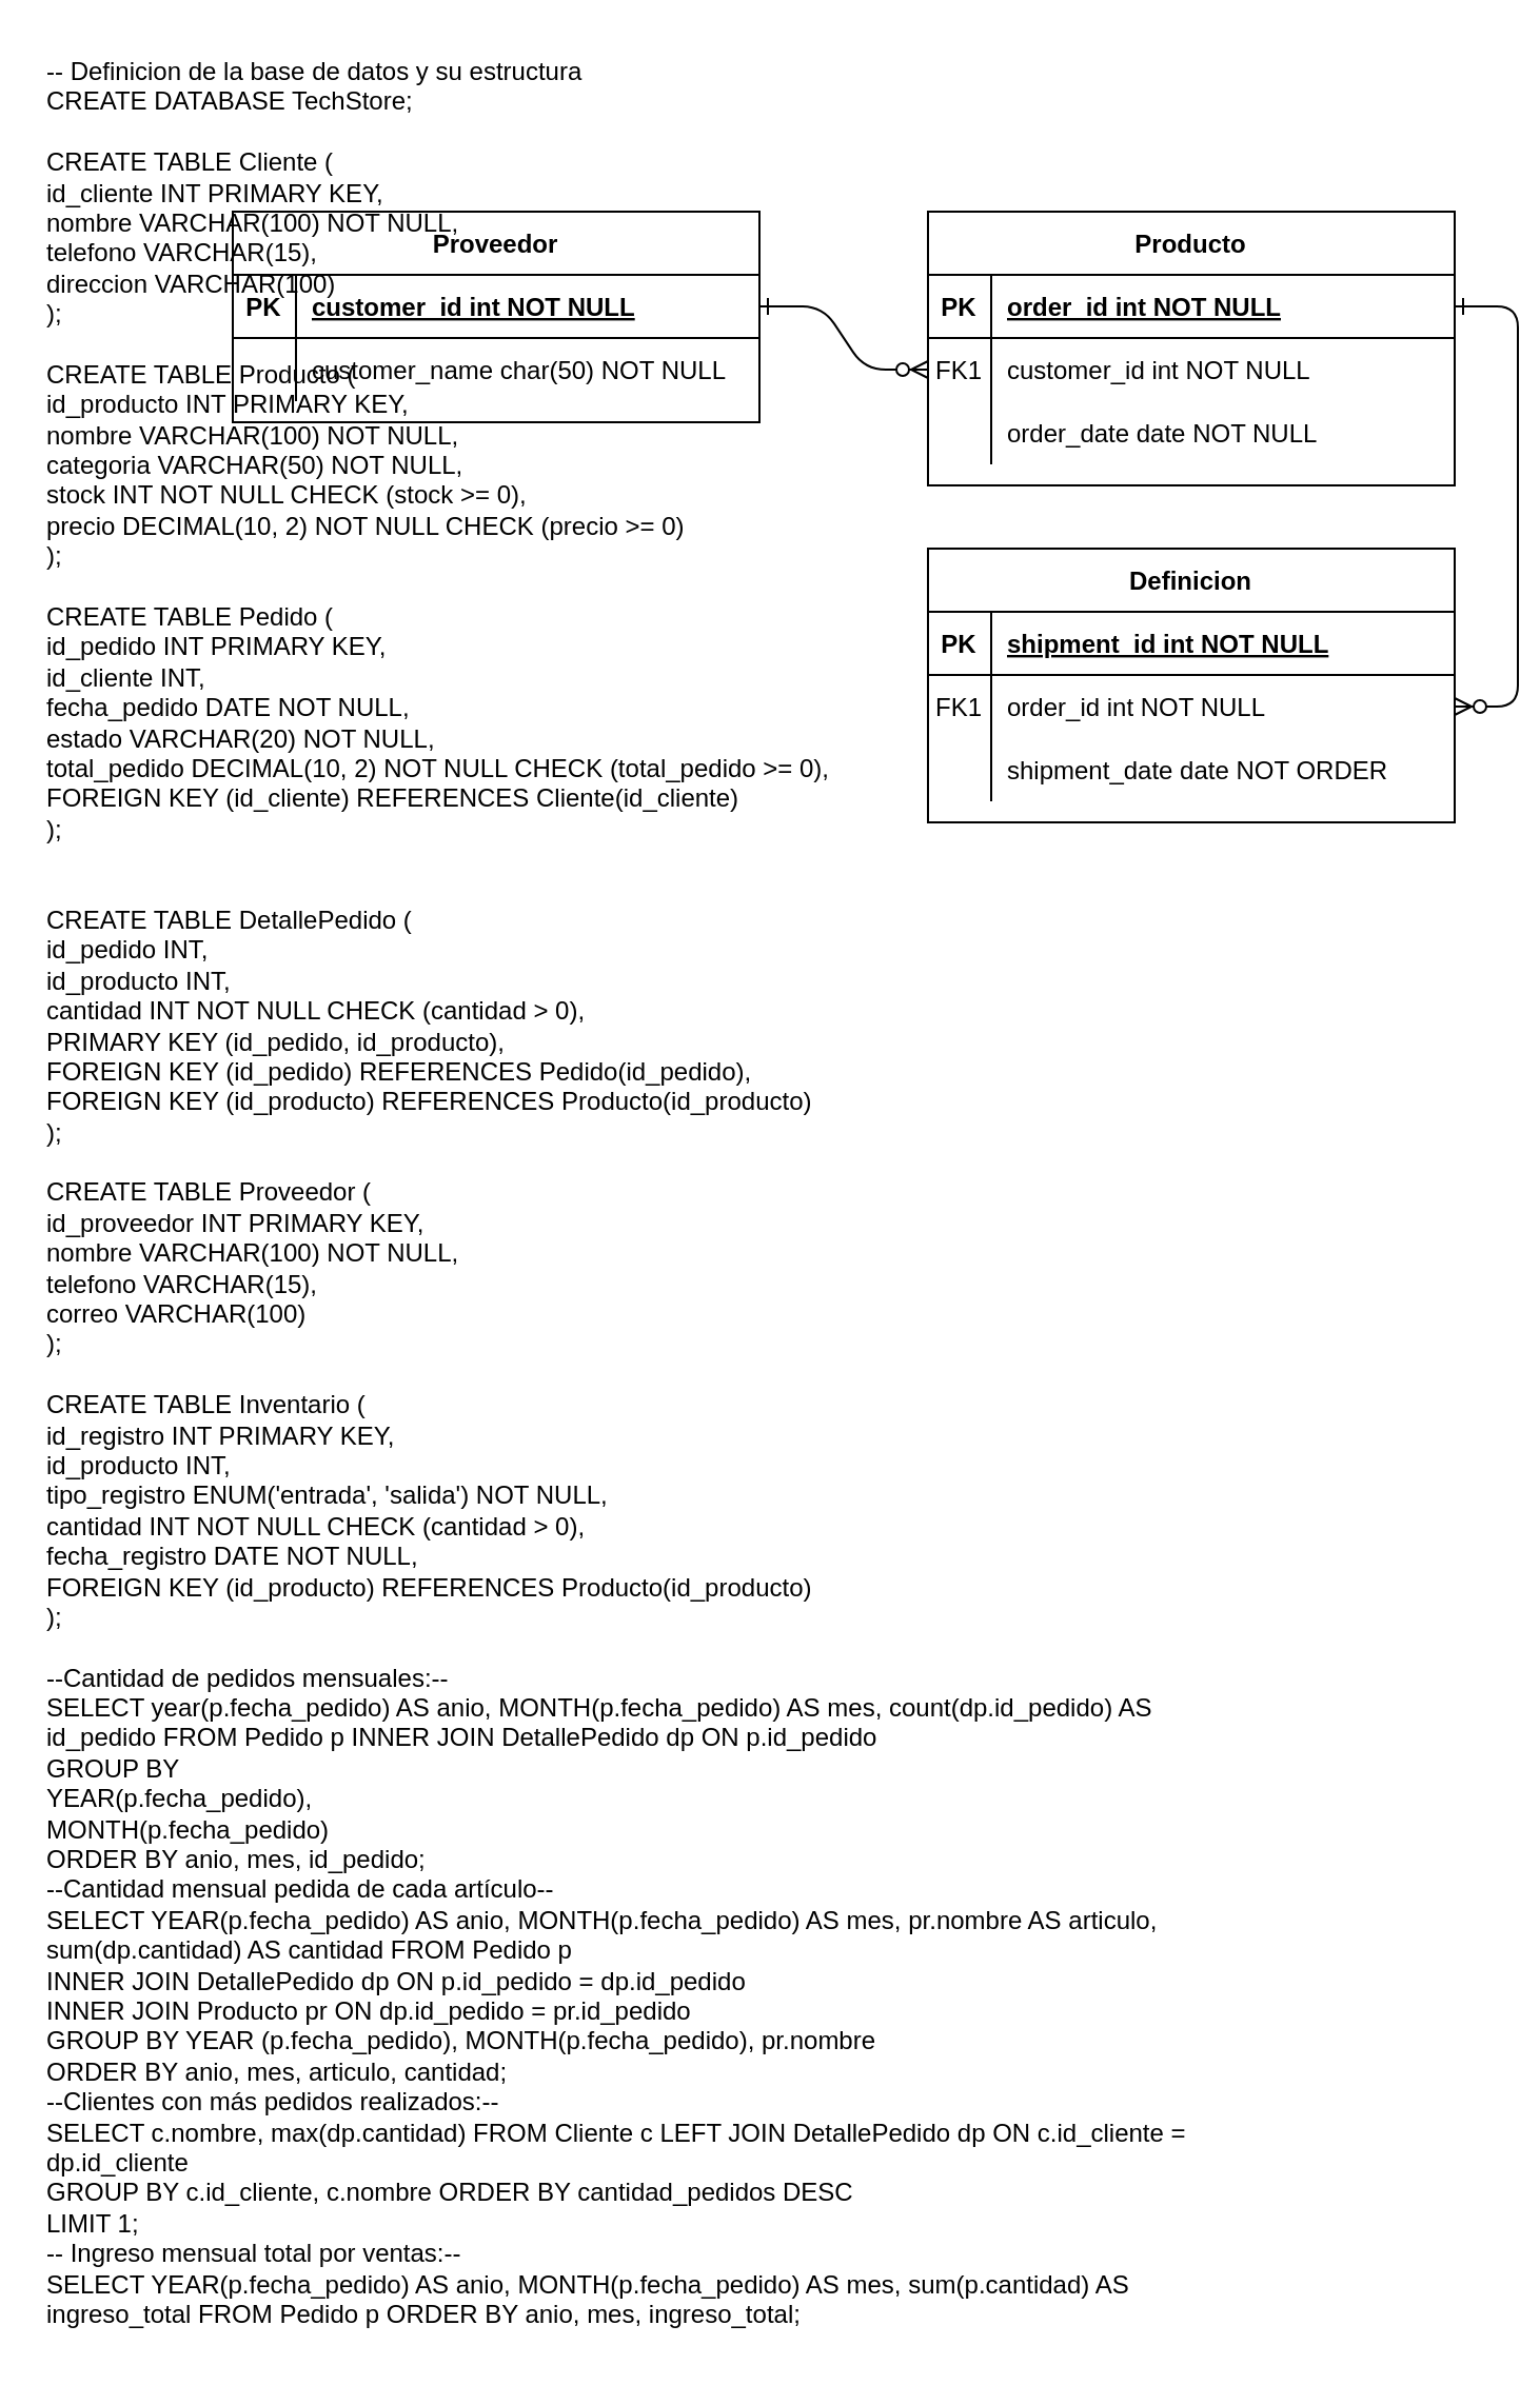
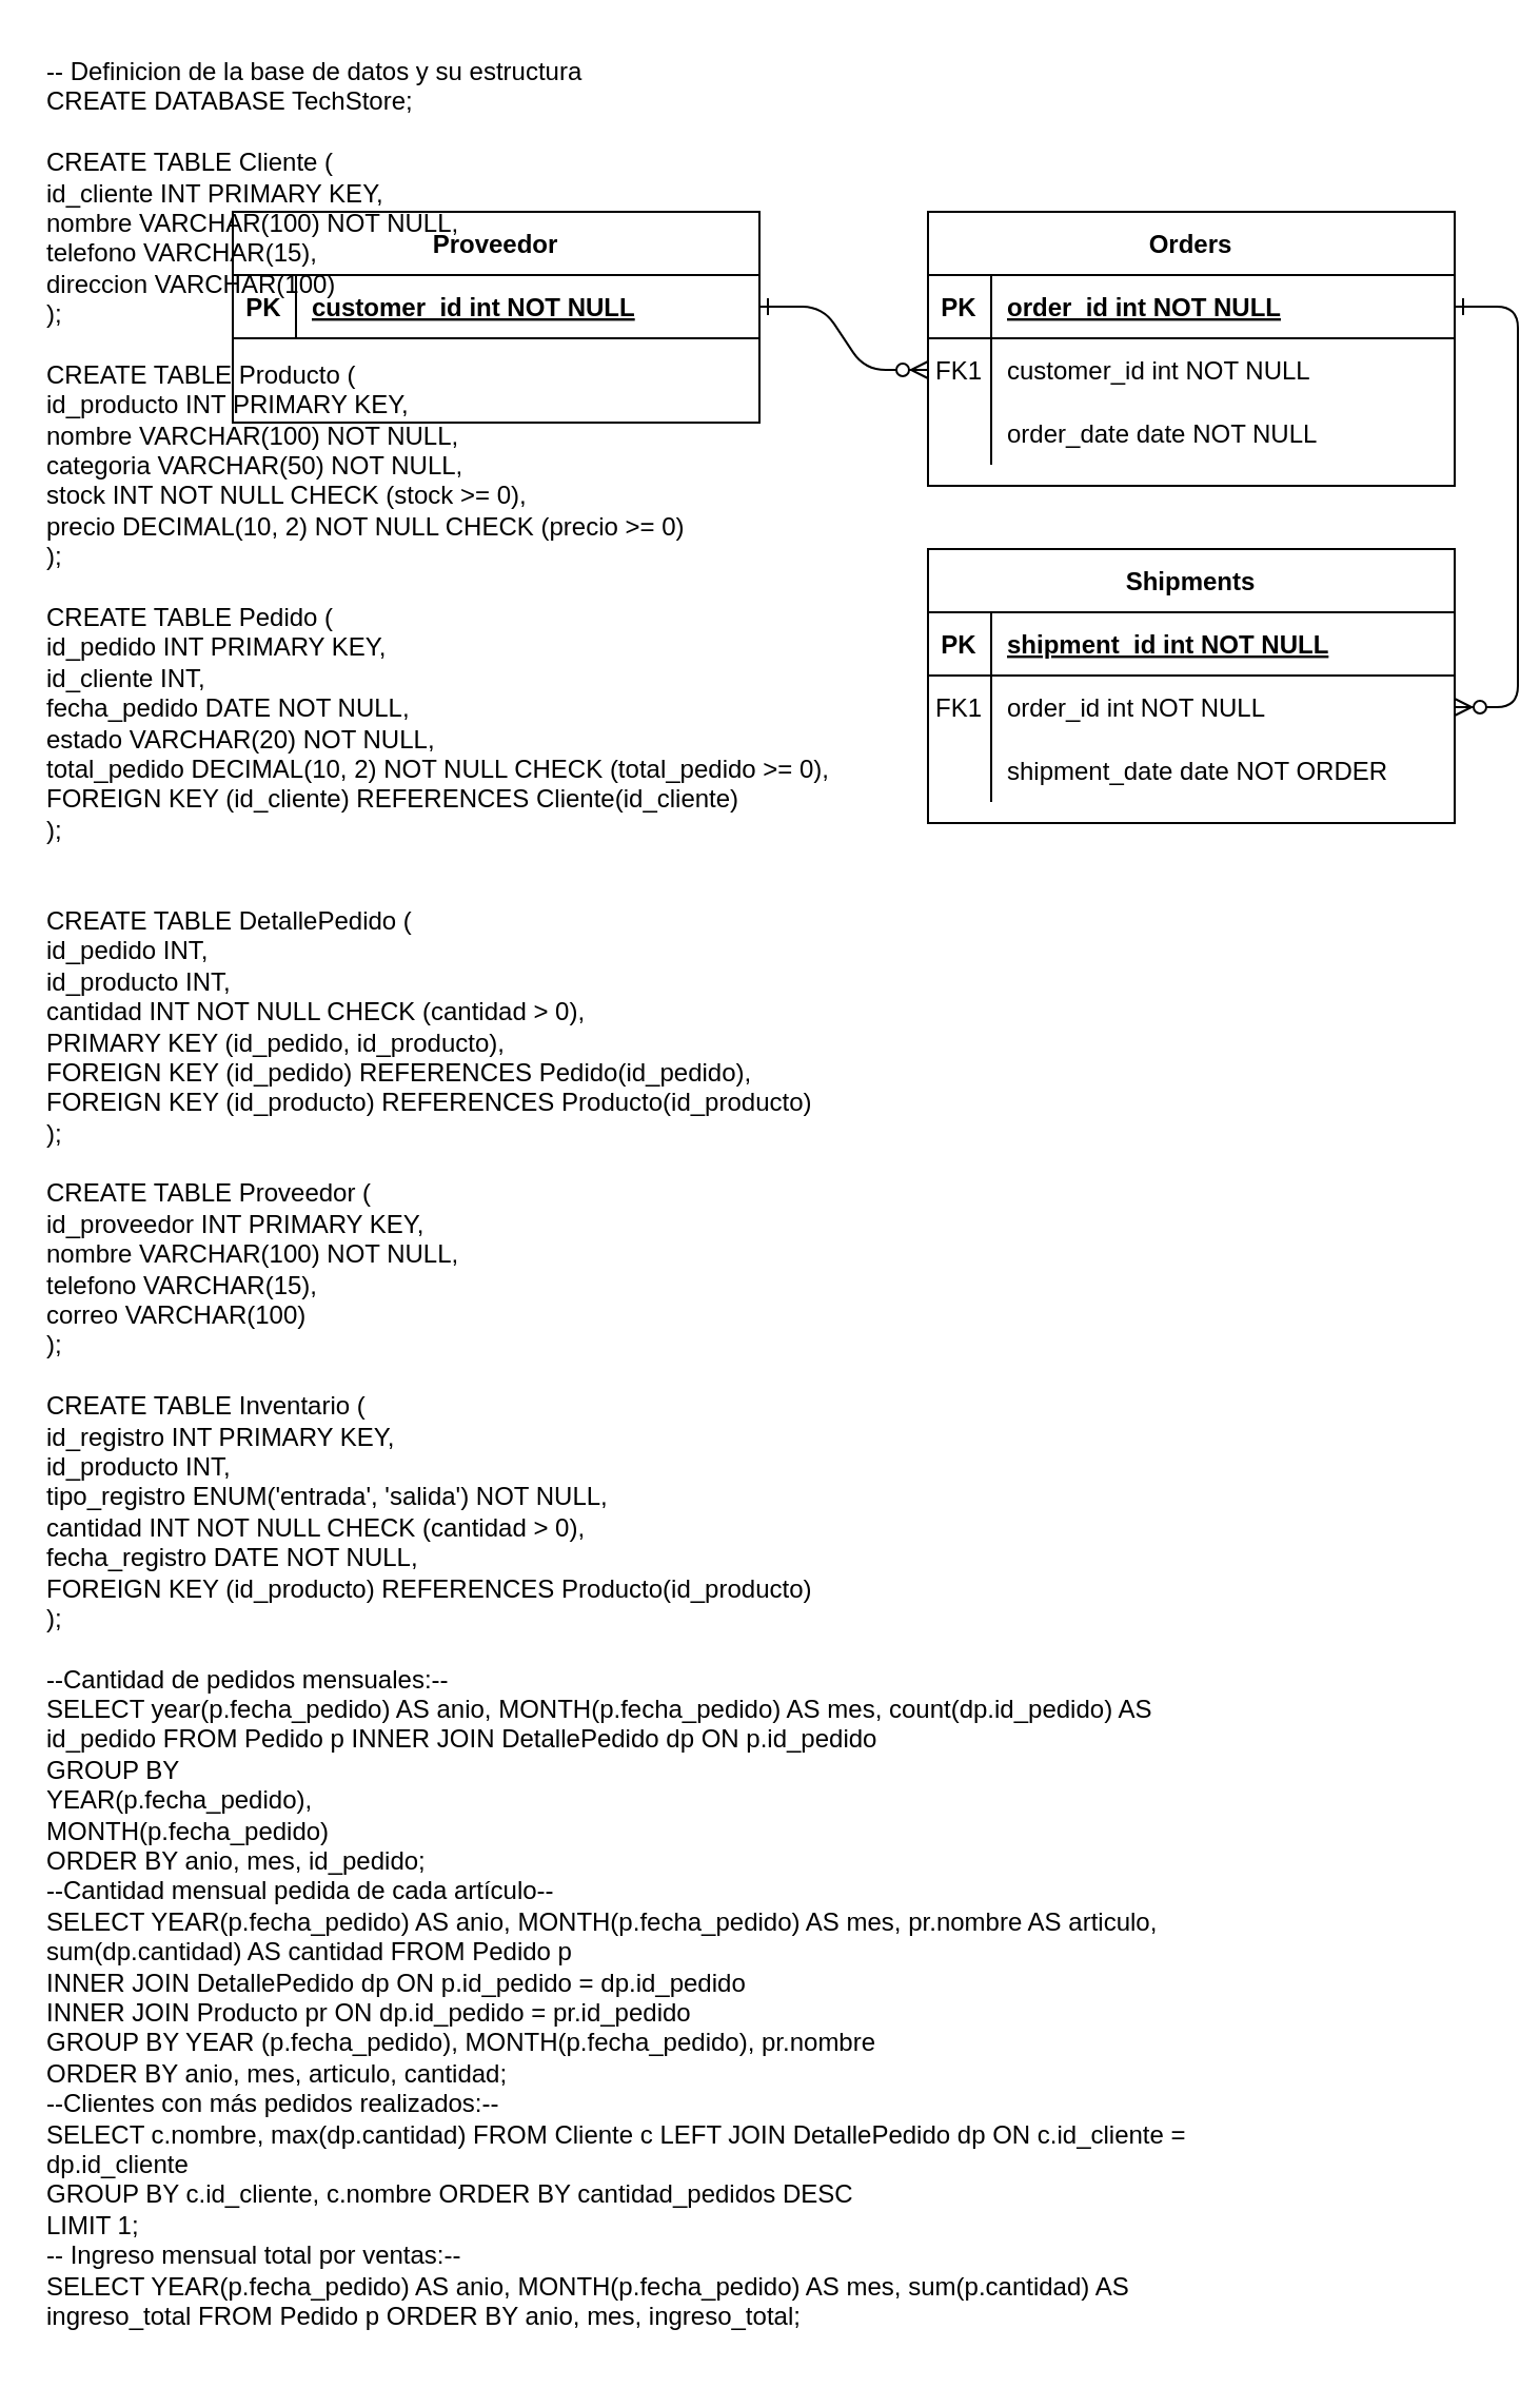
- <mxCell id="4" value="Producto" style="shape=table;startSize=30;container=1;collapsible=1;childLayout=tableLayout;fixedRows=1;rowLines=0;fontStyle=1;align=center;resizeLast=1;" parent="1" vertex="1"><mxGeometry x="440" y="100" width="250" height="130" as="geometry" /></mxCell>
+ <mxCell id="4" value="Orders" style="shape=table;startSize=30;container=1;collapsible=1;childLayout=tableLayout;fixedRows=1;rowLines=0;fontStyle=1;align=center;resizeLast=1;" parent="1" vertex="1"><mxGeometry x="440" y="100" width="250" height="130" as="geometry" /></mxCell>
- <mxCell id="30" value="customer_name char(50) NOT NULL" style="shape=partialRectangle;overflow=hidden;connectable=0;fillColor=none;top=0;left=0;bottom=0;right=0;align=left;spacingLeft=6;" parent="28" vertex="1"><mxGeometry x="30" width="220" height="30" as="geometry" /></mxCell>
- <mxCell id="14" value="Definicion" style="shape=table;startSize=30;container=1;collapsible=1;childLayout=tableLayout;fixedRows=1;rowLines=0;fontStyle=1;align=center;resizeLast=1;" parent="1" vertex="1"><mxGeometry x="440" y="260" width="250" height="130" as="geometry" /></mxCell>
+ <mxCell id="14" value="Shipments" style="shape=table;startSize=30;container=1;collapsible=1;childLayout=tableLayout;fixedRows=1;rowLines=0;fontStyle=1;align=center;resizeLast=1;" parent="1" vertex="1"><mxGeometry x="440" y="260" width="250" height="130" as="geometry" /></mxCell>
